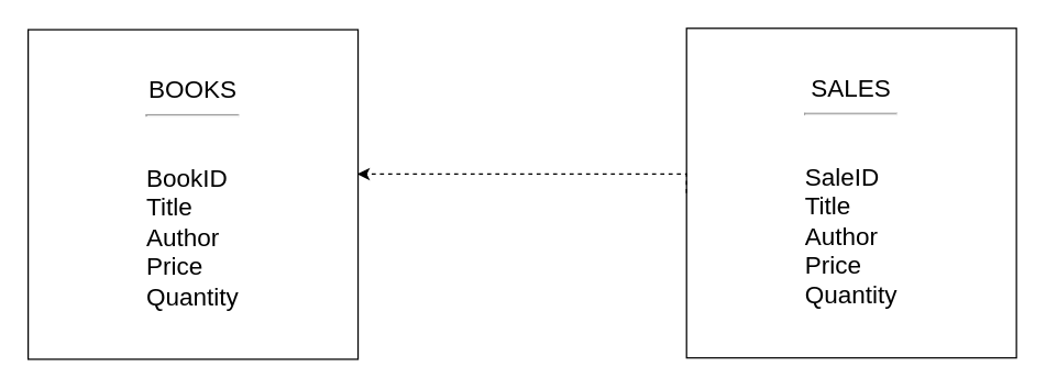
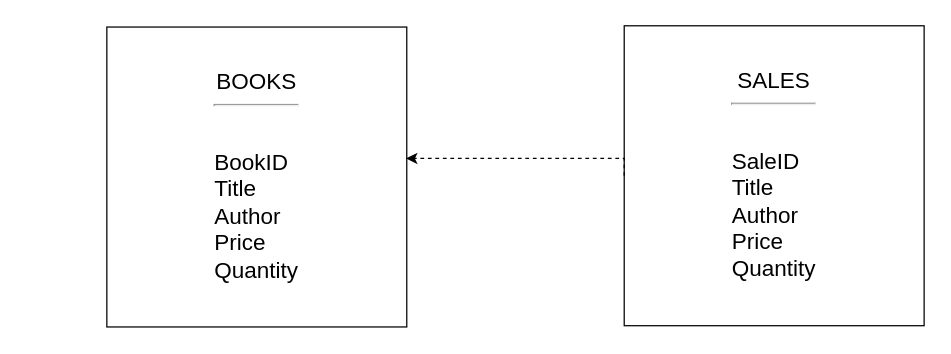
- <mxCell id="2" value="&lt;div style=&quot;&quot;&gt;&lt;span style=&quot;font-size: 18px;&quot;&gt;BOOKS&lt;/span&gt;&lt;/div&gt;&lt;hr&gt;&lt;br&gt;&lt;br&gt;&lt;div style=&quot;text-align: justify;&quot;&gt;&lt;span style=&quot;font-size: 18px;&quot;&gt;BookID&amp;nbsp;&lt;/span&gt;&lt;/div&gt;&lt;div style=&quot;text-align: justify;&quot;&gt;&lt;span style=&quot;font-size: 18px;&quot;&gt;Title&lt;/span&gt;&lt;/div&gt;&lt;div style=&quot;text-align: justify;&quot;&gt;&lt;span style=&quot;font-size: 18px;&quot;&gt;Author&lt;/span&gt;&lt;/div&gt;&lt;div style=&quot;text-align: justify;&quot;&gt;&lt;span style=&quot;font-size: 18px;&quot;&gt;Price&lt;/span&gt;&lt;/div&gt;&lt;div style=&quot;text-align: justify;&quot;&gt;&lt;span style=&quot;font-size: 18px;&quot;&gt;Quantity&lt;/span&gt;&lt;/div&gt;" style="whiteSpace=wrap;html=1;aspect=fixed;align=center;" vertex="1" parent="1"><mxGeometry x="20" y="21" width="240" height="240" as="geometry" /></mxCell>
+ <mxCell id="2" value="&lt;div style=&quot;&quot;&gt;&lt;span style=&quot;font-size: 18px;&quot;&gt;BOOKS&lt;/span&gt;&lt;/div&gt;&lt;hr&gt;&lt;br&gt;&lt;br&gt;&lt;div style=&quot;text-align: justify;&quot;&gt;&lt;span style=&quot;font-size: 18px;&quot;&gt;BookID&amp;nbsp;&lt;/span&gt;&lt;/div&gt;&lt;div style=&quot;text-align: justify;&quot;&gt;&lt;span style=&quot;font-size: 18px;&quot;&gt;Title&lt;/span&gt;&lt;/div&gt;&lt;div style=&quot;text-align: justify;&quot;&gt;&lt;span style=&quot;font-size: 18px;&quot;&gt;Author&lt;/span&gt;&lt;/div&gt;&lt;div style=&quot;text-align: justify;&quot;&gt;&lt;span style=&quot;font-size: 18px;&quot;&gt;Price&lt;/span&gt;&lt;/div&gt;&lt;div style=&quot;text-align: justify;&quot;&gt;&lt;span style=&quot;font-size: 18px;&quot;&gt;Quantity&lt;/span&gt;&lt;/div&gt;" style="whiteSpace=wrap;html=1;aspect=fixed;align=center;" vertex="1" parent="1"><mxGeometry x="85" y="21" width="240" height="240" as="geometry" /></mxCell>
